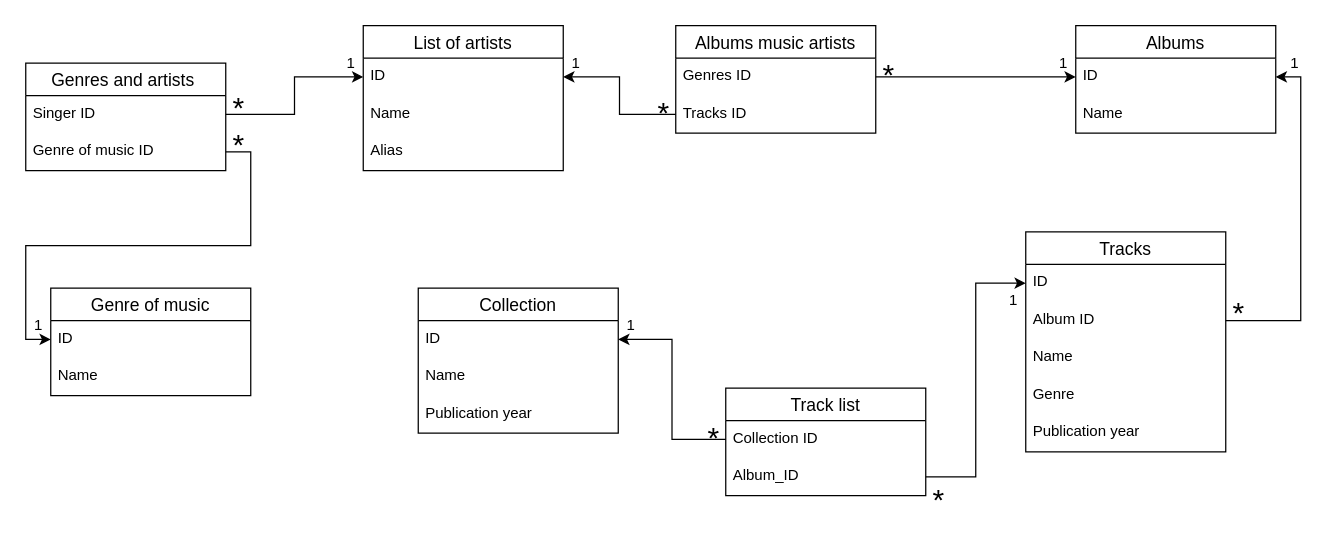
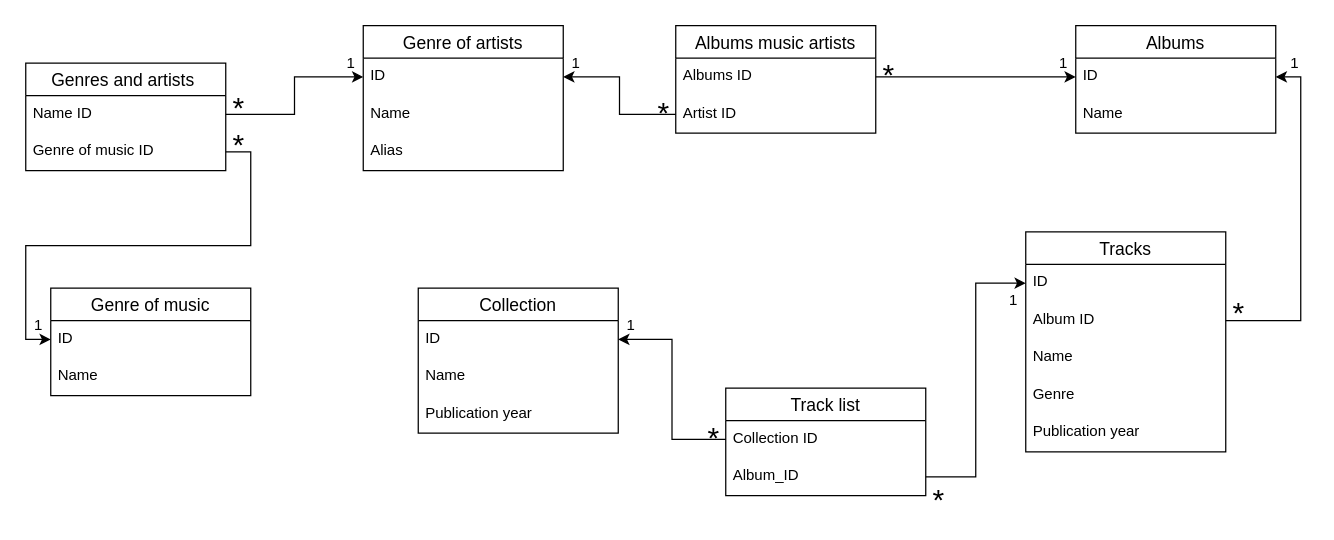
- <mxCell id="2" value="List of artists" style="swimlane;fontStyle=0;childLayout=stackLayout;horizontal=1;startSize=26;horizontalStack=0;resizeParent=1;resizeParentMax=0;resizeLast=0;collapsible=1;marginBottom=0;align=center;fontSize=14;" vertex="1" parent="1"><mxGeometry x="290" y="20" width="160" height="116" as="geometry" /></mxCell>
+ <mxCell id="2" value="Genre of artists" style="swimlane;fontStyle=0;childLayout=stackLayout;horizontal=1;startSize=26;horizontalStack=0;resizeParent=1;resizeParentMax=0;resizeLast=0;collapsible=1;marginBottom=0;align=center;fontSize=14;" vertex="1" parent="1"><mxGeometry x="290" y="20" width="160" height="116" as="geometry" /></mxCell>
- <mxCell id="31" value="Genres ID" style="text;strokeColor=none;fillColor=none;spacingLeft=4;spacingRight=4;overflow=hidden;rotatable=0;points=[[0,0.5],[1,0.5]];portConstraint=eastwest;fontSize=12;" vertex="1" parent="30"><mxGeometry y="26" width="160" height="30" as="geometry" /></mxCell>
+ <mxCell id="31" value="Albums ID" style="text;strokeColor=none;fillColor=none;spacingLeft=4;spacingRight=4;overflow=hidden;rotatable=0;points=[[0,0.5],[1,0.5]];portConstraint=eastwest;fontSize=12;" vertex="1" parent="30"><mxGeometry y="26" width="160" height="30" as="geometry" /></mxCell>
- <mxCell id="26" value="Singer ID" style="text;strokeColor=none;fillColor=none;spacingLeft=4;spacingRight=4;overflow=hidden;rotatable=0;points=[[0,0.5],[1,0.5]];portConstraint=eastwest;fontSize=12;" vertex="1" parent="25"><mxGeometry y="26" width="160" height="30" as="geometry" /></mxCell>
+ <mxCell id="26" value="Name ID" style="text;strokeColor=none;fillColor=none;spacingLeft=4;spacingRight=4;overflow=hidden;rotatable=0;points=[[0,0.5],[1,0.5]];portConstraint=eastwest;fontSize=12;" vertex="1" parent="25"><mxGeometry y="26" width="160" height="30" as="geometry" /></mxCell>
- <mxCell id="32" value="Tracks ID" style="text;strokeColor=none;fillColor=none;spacingLeft=4;spacingRight=4;overflow=hidden;rotatable=0;points=[[0,0.5],[1,0.5]];portConstraint=eastwest;fontSize=12;" vertex="1" parent="30"><mxGeometry y="56" width="160" height="30" as="geometry" /></mxCell>
+ <mxCell id="32" value="Artist ID" style="text;strokeColor=none;fillColor=none;spacingLeft=4;spacingRight=4;overflow=hidden;rotatable=0;points=[[0,0.5],[1,0.5]];portConstraint=eastwest;fontSize=12;" vertex="1" parent="30"><mxGeometry y="56" width="160" height="30" as="geometry" /></mxCell>
